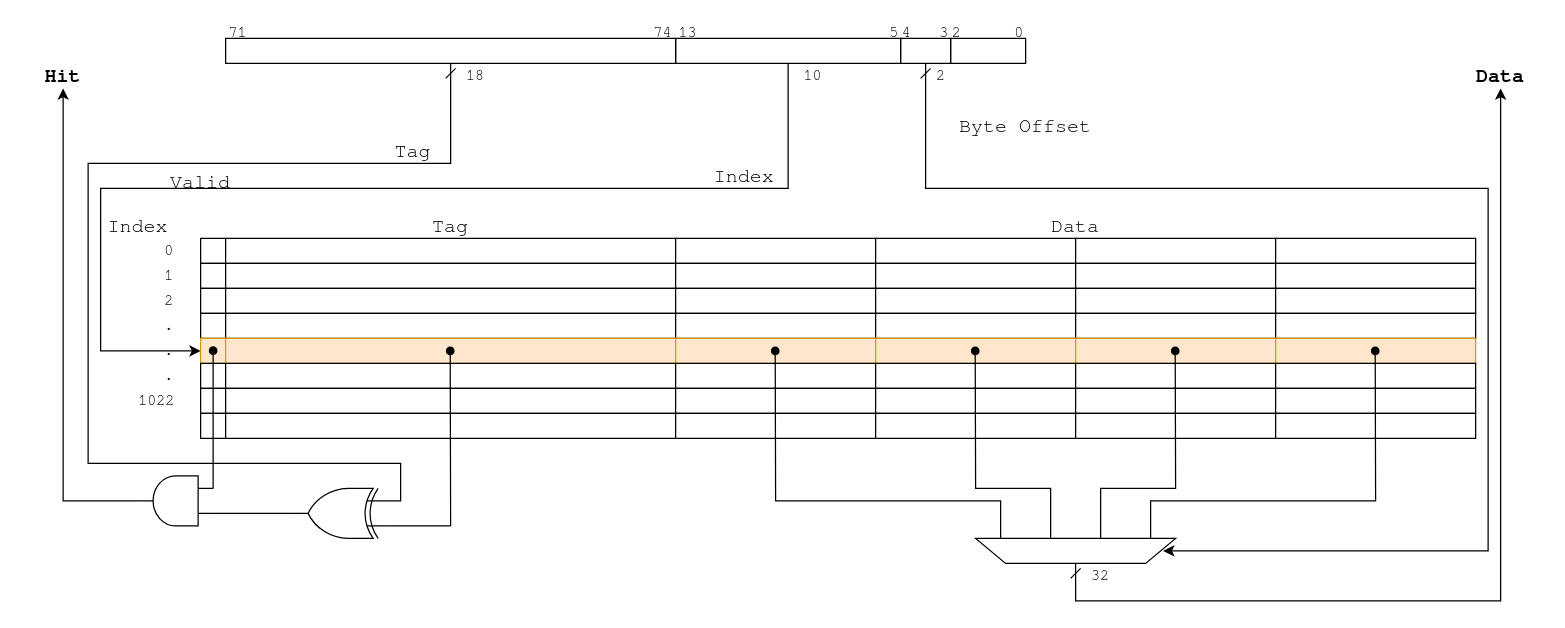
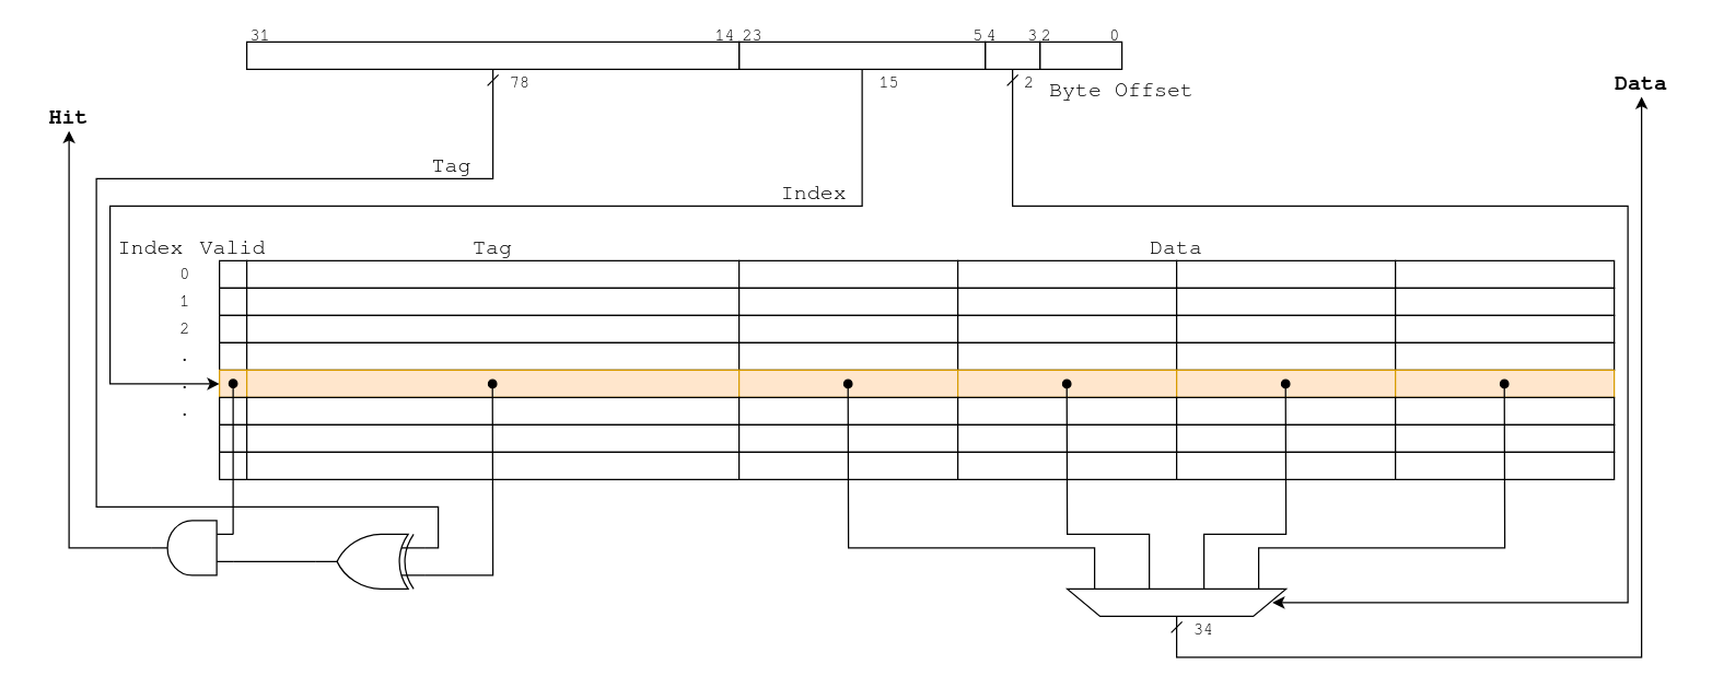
- <mxCell id="10" value="&lt;font face=&quot;FreeMono&quot;&gt;71&lt;/font&gt;" style="text;strokeColor=none;align=center;fillColor=none;html=1;verticalAlign=middle;whiteSpace=wrap;rounded=0;" vertex="1" parent="1"><mxGeometry x="180" y="20" width="20" height="10" as="geometry" /></mxCell>
+ <mxCell id="10" value="&lt;font face=&quot;FreeMono&quot;&gt;31&lt;/font&gt;" style="text;strokeColor=none;align=center;fillColor=none;html=1;verticalAlign=middle;whiteSpace=wrap;rounded=0;" vertex="1" parent="1"><mxGeometry x="180" y="20" width="20" height="10" as="geometry" /></mxCell>
- <mxCell id="11" value="&lt;font face=&quot;FreeMono&quot;&gt;74&lt;/font&gt;" style="text;strokeColor=none;align=center;fillColor=none;html=1;verticalAlign=middle;whiteSpace=wrap;rounded=0;" vertex="1" parent="1"><mxGeometry x="520" y="20" width="20" height="10" as="geometry" /></mxCell>
+ <mxCell id="11" value="&lt;font face=&quot;FreeMono&quot;&gt;14&lt;/font&gt;" style="text;strokeColor=none;align=center;fillColor=none;html=1;verticalAlign=middle;whiteSpace=wrap;rounded=0;" vertex="1" parent="1"><mxGeometry x="520" y="20" width="20" height="10" as="geometry" /></mxCell>
- <mxCell id="12" value="&lt;font face=&quot;FreeMono&quot;&gt;13&lt;/font&gt;" style="text;strokeColor=none;align=center;fillColor=none;html=1;verticalAlign=middle;whiteSpace=wrap;rounded=0;" vertex="1" parent="1"><mxGeometry x="540" y="20" width="20" height="10" as="geometry" /></mxCell>
+ <mxCell id="12" value="&lt;font face=&quot;FreeMono&quot;&gt;23&lt;/font&gt;" style="text;strokeColor=none;align=center;fillColor=none;html=1;verticalAlign=middle;whiteSpace=wrap;rounded=0;" vertex="1" parent="1"><mxGeometry x="540" y="20" width="20" height="10" as="geometry" /></mxCell>
- <mxCell id="86" value="&lt;font style=&quot;font-size: 16px;&quot; face=&quot;FreeMono&quot;&gt;&lt;b&gt;Hit&lt;/b&gt;&lt;/font&gt;" style="text;strokeColor=none;align=center;fillColor=none;html=1;verticalAlign=middle;whiteSpace=wrap;rounded=0;fontSize=16;" vertex="1" parent="1"><mxGeometry x="20" y="50" width="60" height="20" as="geometry" /></mxCell>
+ <mxCell id="86" value="&lt;font style=&quot;font-size: 16px;&quot; face=&quot;FreeMono&quot;&gt;&lt;b&gt;Hit&lt;/b&gt;&lt;/font&gt;" style="text;strokeColor=none;align=center;fillColor=none;html=1;verticalAlign=middle;whiteSpace=wrap;rounded=0;fontSize=16;" vertex="1" parent="1"><mxGeometry x="20" y="75" width="60" height="20" as="geometry" /></mxCell>
- <mxCell id="9" value="&lt;font face=&quot;FreeMono&quot;&gt;18&lt;/font&gt;" style="text;strokeColor=none;align=center;fillColor=none;html=1;verticalAlign=middle;whiteSpace=wrap;rounded=0;" vertex="1" parent="1"><mxGeometry x="370" y="55" width="20" height="10" as="geometry" /></mxCell>
+ <mxCell id="9" value="&lt;font face=&quot;FreeMono&quot;&gt;78&lt;/font&gt;" style="text;strokeColor=none;align=center;fillColor=none;html=1;verticalAlign=middle;whiteSpace=wrap;rounded=0;" vertex="1" parent="1"><mxGeometry x="370" y="55" width="20" height="10" as="geometry" /></mxCell>
- <mxCell id="18" value="&lt;font face=&quot;FreeMono&quot;&gt;10&lt;/font&gt;" style="text;strokeColor=none;align=center;fillColor=none;html=1;verticalAlign=middle;whiteSpace=wrap;rounded=0;" vertex="1" parent="1"><mxGeometry x="640" y="55" width="20" height="10" as="geometry" /></mxCell>
+ <mxCell id="18" value="&lt;font face=&quot;FreeMono&quot;&gt;15&lt;/font&gt;" style="text;strokeColor=none;align=center;fillColor=none;html=1;verticalAlign=middle;whiteSpace=wrap;rounded=0;" vertex="1" parent="1"><mxGeometry x="640" y="55" width="20" height="10" as="geometry" /></mxCell>
- <mxCell id="96" value="&lt;font style=&quot;font-size: 16px;&quot; face=&quot;FreeMono&quot;&gt;Byte Offset&lt;/font&gt;" style="text;strokeColor=none;align=center;fillColor=none;html=1;verticalAlign=middle;whiteSpace=wrap;rounded=0;fontSize=16;" vertex="1" parent="1"><mxGeometry x="760" y="90" width="120" height="20" as="geometry" /></mxCell>
+ <mxCell id="96" value="&lt;font style=&quot;font-size: 16px;&quot; face=&quot;FreeMono&quot;&gt;Byte Offset&lt;/font&gt;" style="text;strokeColor=none;align=center;fillColor=none;html=1;verticalAlign=middle;whiteSpace=wrap;rounded=0;fontSize=16;" vertex="1" parent="1"><mxGeometry x="760" y="55" width="120" height="20" as="geometry" /></mxCell>
- <mxCell id="27" value="&lt;font style=&quot;font-size: 16px;&quot; face=&quot;FreeMono&quot;&gt;Valid&lt;/font&gt;" style="text;strokeColor=none;align=center;fillColor=none;html=1;verticalAlign=middle;whiteSpace=wrap;rounded=0;fontSize=16;" vertex="1" parent="1"><mxGeometry x="130" y="135" width="60" height="20" as="geometry" /></mxCell>
+ <mxCell id="27" value="&lt;font style=&quot;font-size: 16px;&quot; face=&quot;FreeMono&quot;&gt;Valid&lt;/font&gt;" style="text;strokeColor=none;align=center;fillColor=none;html=1;verticalAlign=middle;whiteSpace=wrap;rounded=0;fontSize=16;" vertex="1" parent="1"><mxGeometry x="140" y="170" width="60" height="20" as="geometry" /></mxCell>
- <mxCell id="73" value="&lt;font face=&quot;FreeMono&quot;&gt;1022&lt;/font&gt;" style="text;strokeColor=none;align=center;fillColor=none;html=1;verticalAlign=middle;whiteSpace=wrap;rounded=0;" vertex="1" parent="1"><mxGeometry x="110" y="310" width="30" height="20" as="geometry" /></mxCell>
- <mxCell id="94" value="&lt;font face=&quot;FreeMono&quot;&gt;32&lt;/font&gt;" style="text;strokeColor=none;align=center;fillColor=none;html=1;verticalAlign=middle;whiteSpace=wrap;rounded=0;" vertex="1" parent="1"><mxGeometry x="870" y="455" width="20" height="10" as="geometry" /></mxCell>
+ <mxCell id="94" value="&lt;font face=&quot;FreeMono&quot;&gt;34&lt;/font&gt;" style="text;strokeColor=none;align=center;fillColor=none;html=1;verticalAlign=middle;whiteSpace=wrap;rounded=0;" vertex="1" parent="1"><mxGeometry x="870" y="455" width="20" height="10" as="geometry" /></mxCell>
